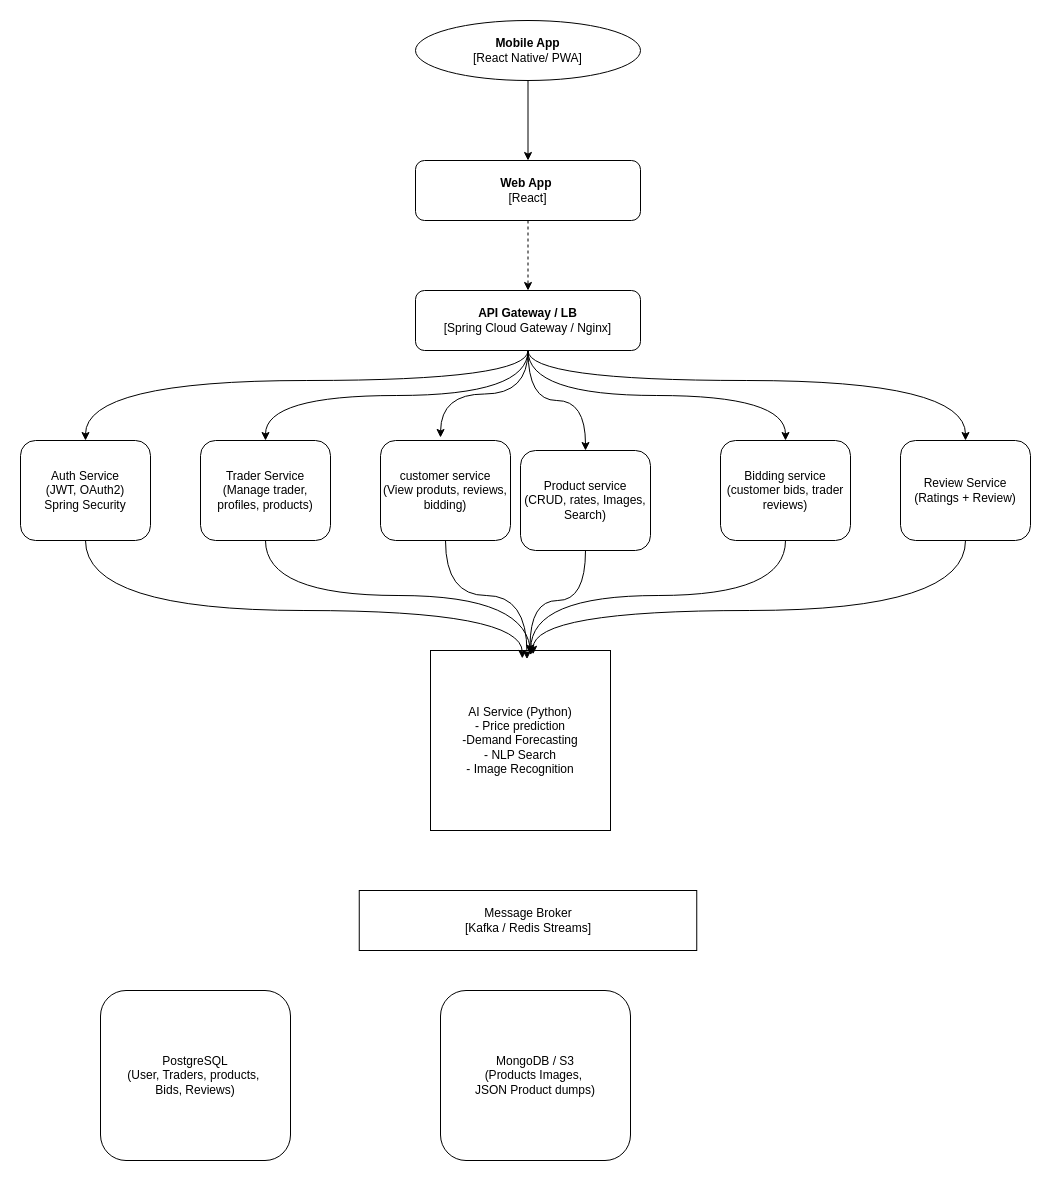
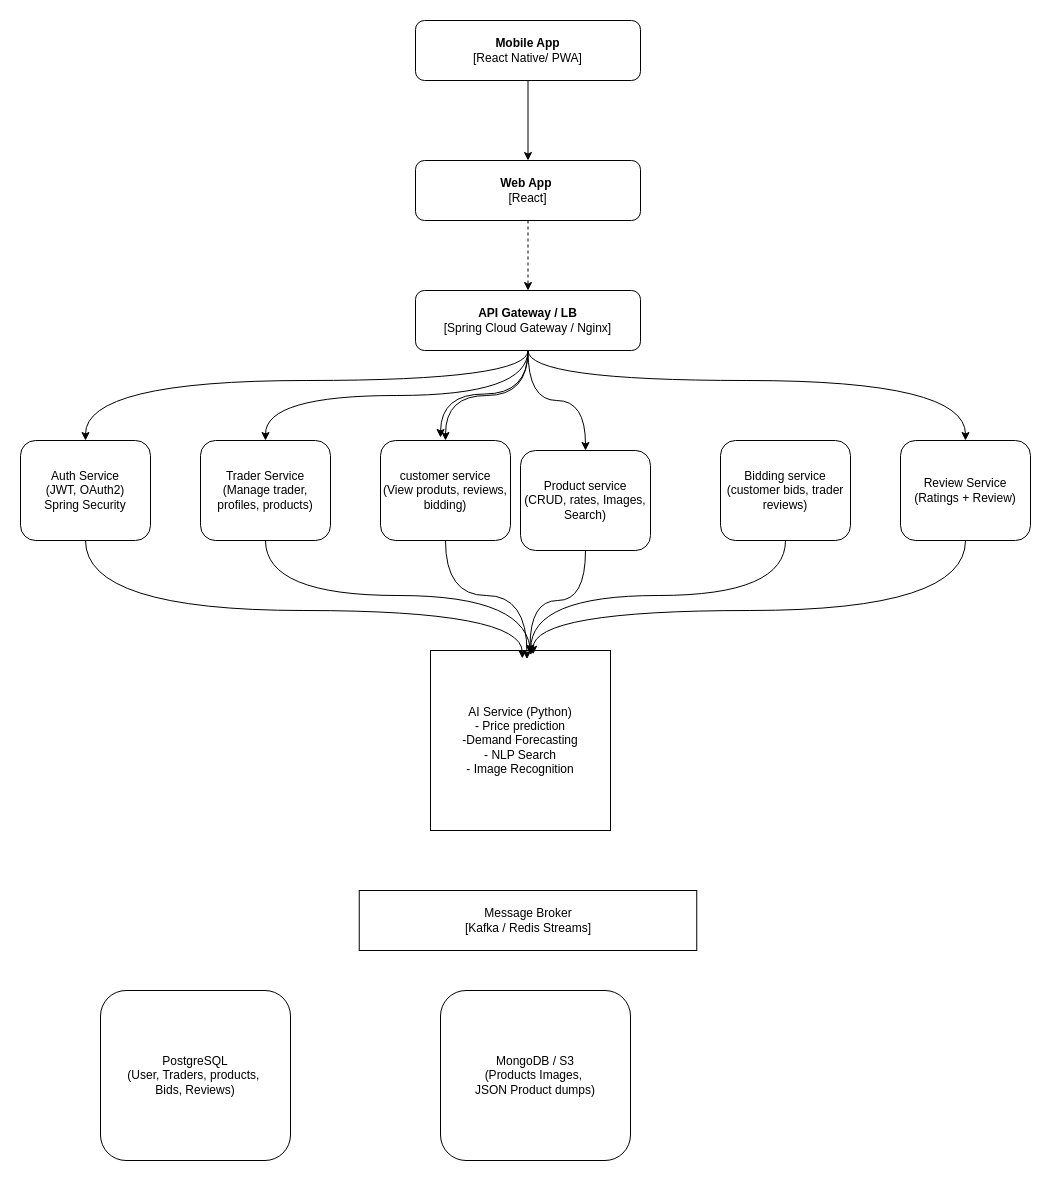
- <mxCell id="3" value="&lt;b&gt;Mobile App&lt;/b&gt;&lt;div&gt;[React Native/ PWA]&lt;/div&gt;" style="ellipse;whiteSpace=wrap;html=1;" vertex="1" parent="1"><mxGeometry x="415" y="20" width="225" height="60" as="geometry" /></mxCell>
+ <mxCell id="3" value="&lt;b&gt;Mobile App&lt;/b&gt;&lt;div&gt;[React Native/ PWA]&lt;/div&gt;" style="rounded=1;whiteSpace=wrap;html=1;" vertex="1" parent="1"><mxGeometry x="415" y="20" width="225" height="60" as="geometry" /></mxCell>
- <mxCell id="9" style="edgeStyle=orthogonalEdgeStyle;curved=1;rounded=0;orthogonalLoop=1;jettySize=auto;html=1;entryX=0.5;entryY=0;entryDx=0;entryDy=0;exitX=0.5;exitY=1;exitDx=0;exitDy=0;" edge="1" parent="1" source="11" target="17"><mxGeometry relative="1" as="geometry" /></mxCell>
+ <mxCell id="9" style="edgeStyle=orthogonalEdgeStyle;curved=1;rounded=0;orthogonalLoop=1;jettySize=auto;html=1;exitX=0.5;exitY=1;exitDx=0;exitDy=0;" edge="1" parent="1" source="11" target="15"><mxGeometry relative="1" as="geometry" /></mxCell>
